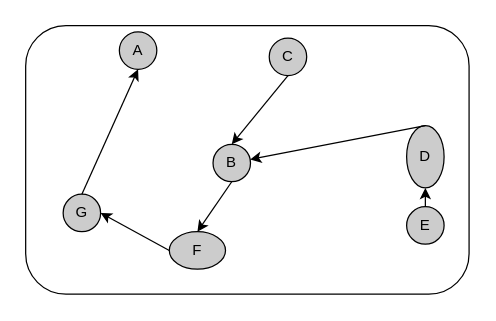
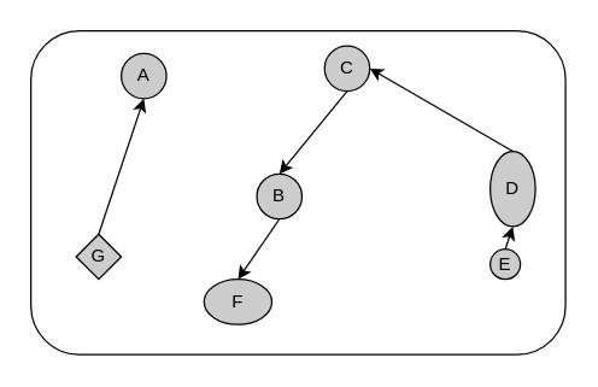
- <mxCell id="3" value="A" style="ellipse;whiteSpace=wrap;html=1;aspect=fixed;fillColor=#CCCCCC;" vertex="1" parent="1"><mxGeometry x="95" y="25" width="30" height="30" as="geometry" /></mxCell>
+ <mxCell id="3" value="A" style="ellipse;whiteSpace=wrap;html=1;aspect=fixed;fillColor=#CCCCCC;" vertex="1" parent="1"><mxGeometry x="80" y="35" width="30" height="30" as="geometry" /></mxCell>
- <mxCell id="11" value="" style="endArrow=classic;html=1;exitX=0.5;exitY=0;exitDx=0;exitDy=0;" edge="1" parent="1" source="9" target="5"><mxGeometry width="50" height="50" relative="1" as="geometry"><mxPoint x="25" y="305" as="sourcePoint" /><mxPoint x="75" y="255" as="targetPoint" /></mxGeometry></mxCell>
+ <mxCell id="11" value="" style="endArrow=classic;html=1;exitX=0.5;exitY=0;exitDx=0;exitDy=0;entryX=1;entryY=0.5;entryDx=0;entryDy=0;" edge="1" parent="1" source="9" target="7"><mxGeometry width="50" height="50" relative="1" as="geometry"><mxPoint x="25" y="305" as="sourcePoint" /><mxPoint x="75" y="255" as="targetPoint" /></mxGeometry></mxCell>
- <mxCell id="4" value="G" style="ellipse;whiteSpace=wrap;html=1;aspect=fixed;fillColor=#CCCCCC;" vertex="1" parent="1"><mxGeometry x="50" y="155" width="30" height="30" as="geometry" /></mxCell>
+ <mxCell id="4" value="G" style="rhombus;whiteSpace=wrap;html=1;aspect=fixed;fillColor=#CCCCCC;" vertex="1" parent="1"><mxGeometry x="50" y="155" width="30" height="30" as="geometry" /></mxCell>
- <mxCell id="8" value="E" style="ellipse;whiteSpace=wrap;html=1;aspect=fixed;fillColor=#CCCCCC;" vertex="1" parent="1"><mxGeometry x="325" y="165" width="30" height="30" as="geometry" /></mxCell>
+ <mxCell id="8" value="E" style="ellipse;whiteSpace=wrap;html=1;aspect=fixed;fillColor=#CCCCCC;" vertex="1" parent="1"><mxGeometry x="325" y="165" width="20" height="20" as="geometry" /></mxCell>
- <mxCell id="14" value="" style="endArrow=classic;html=1;entryX=1;entryY=0.5;entryDx=0;entryDy=0;exitX=0;exitY=0.5;exitDx=0;exitDy=0;" edge="1" parent="1" source="6" target="4"><mxGeometry width="50" height="50" relative="1" as="geometry"><mxPoint x="25" y="305" as="sourcePoint" /><mxPoint x="75" y="255" as="targetPoint" /></mxGeometry></mxCell>
